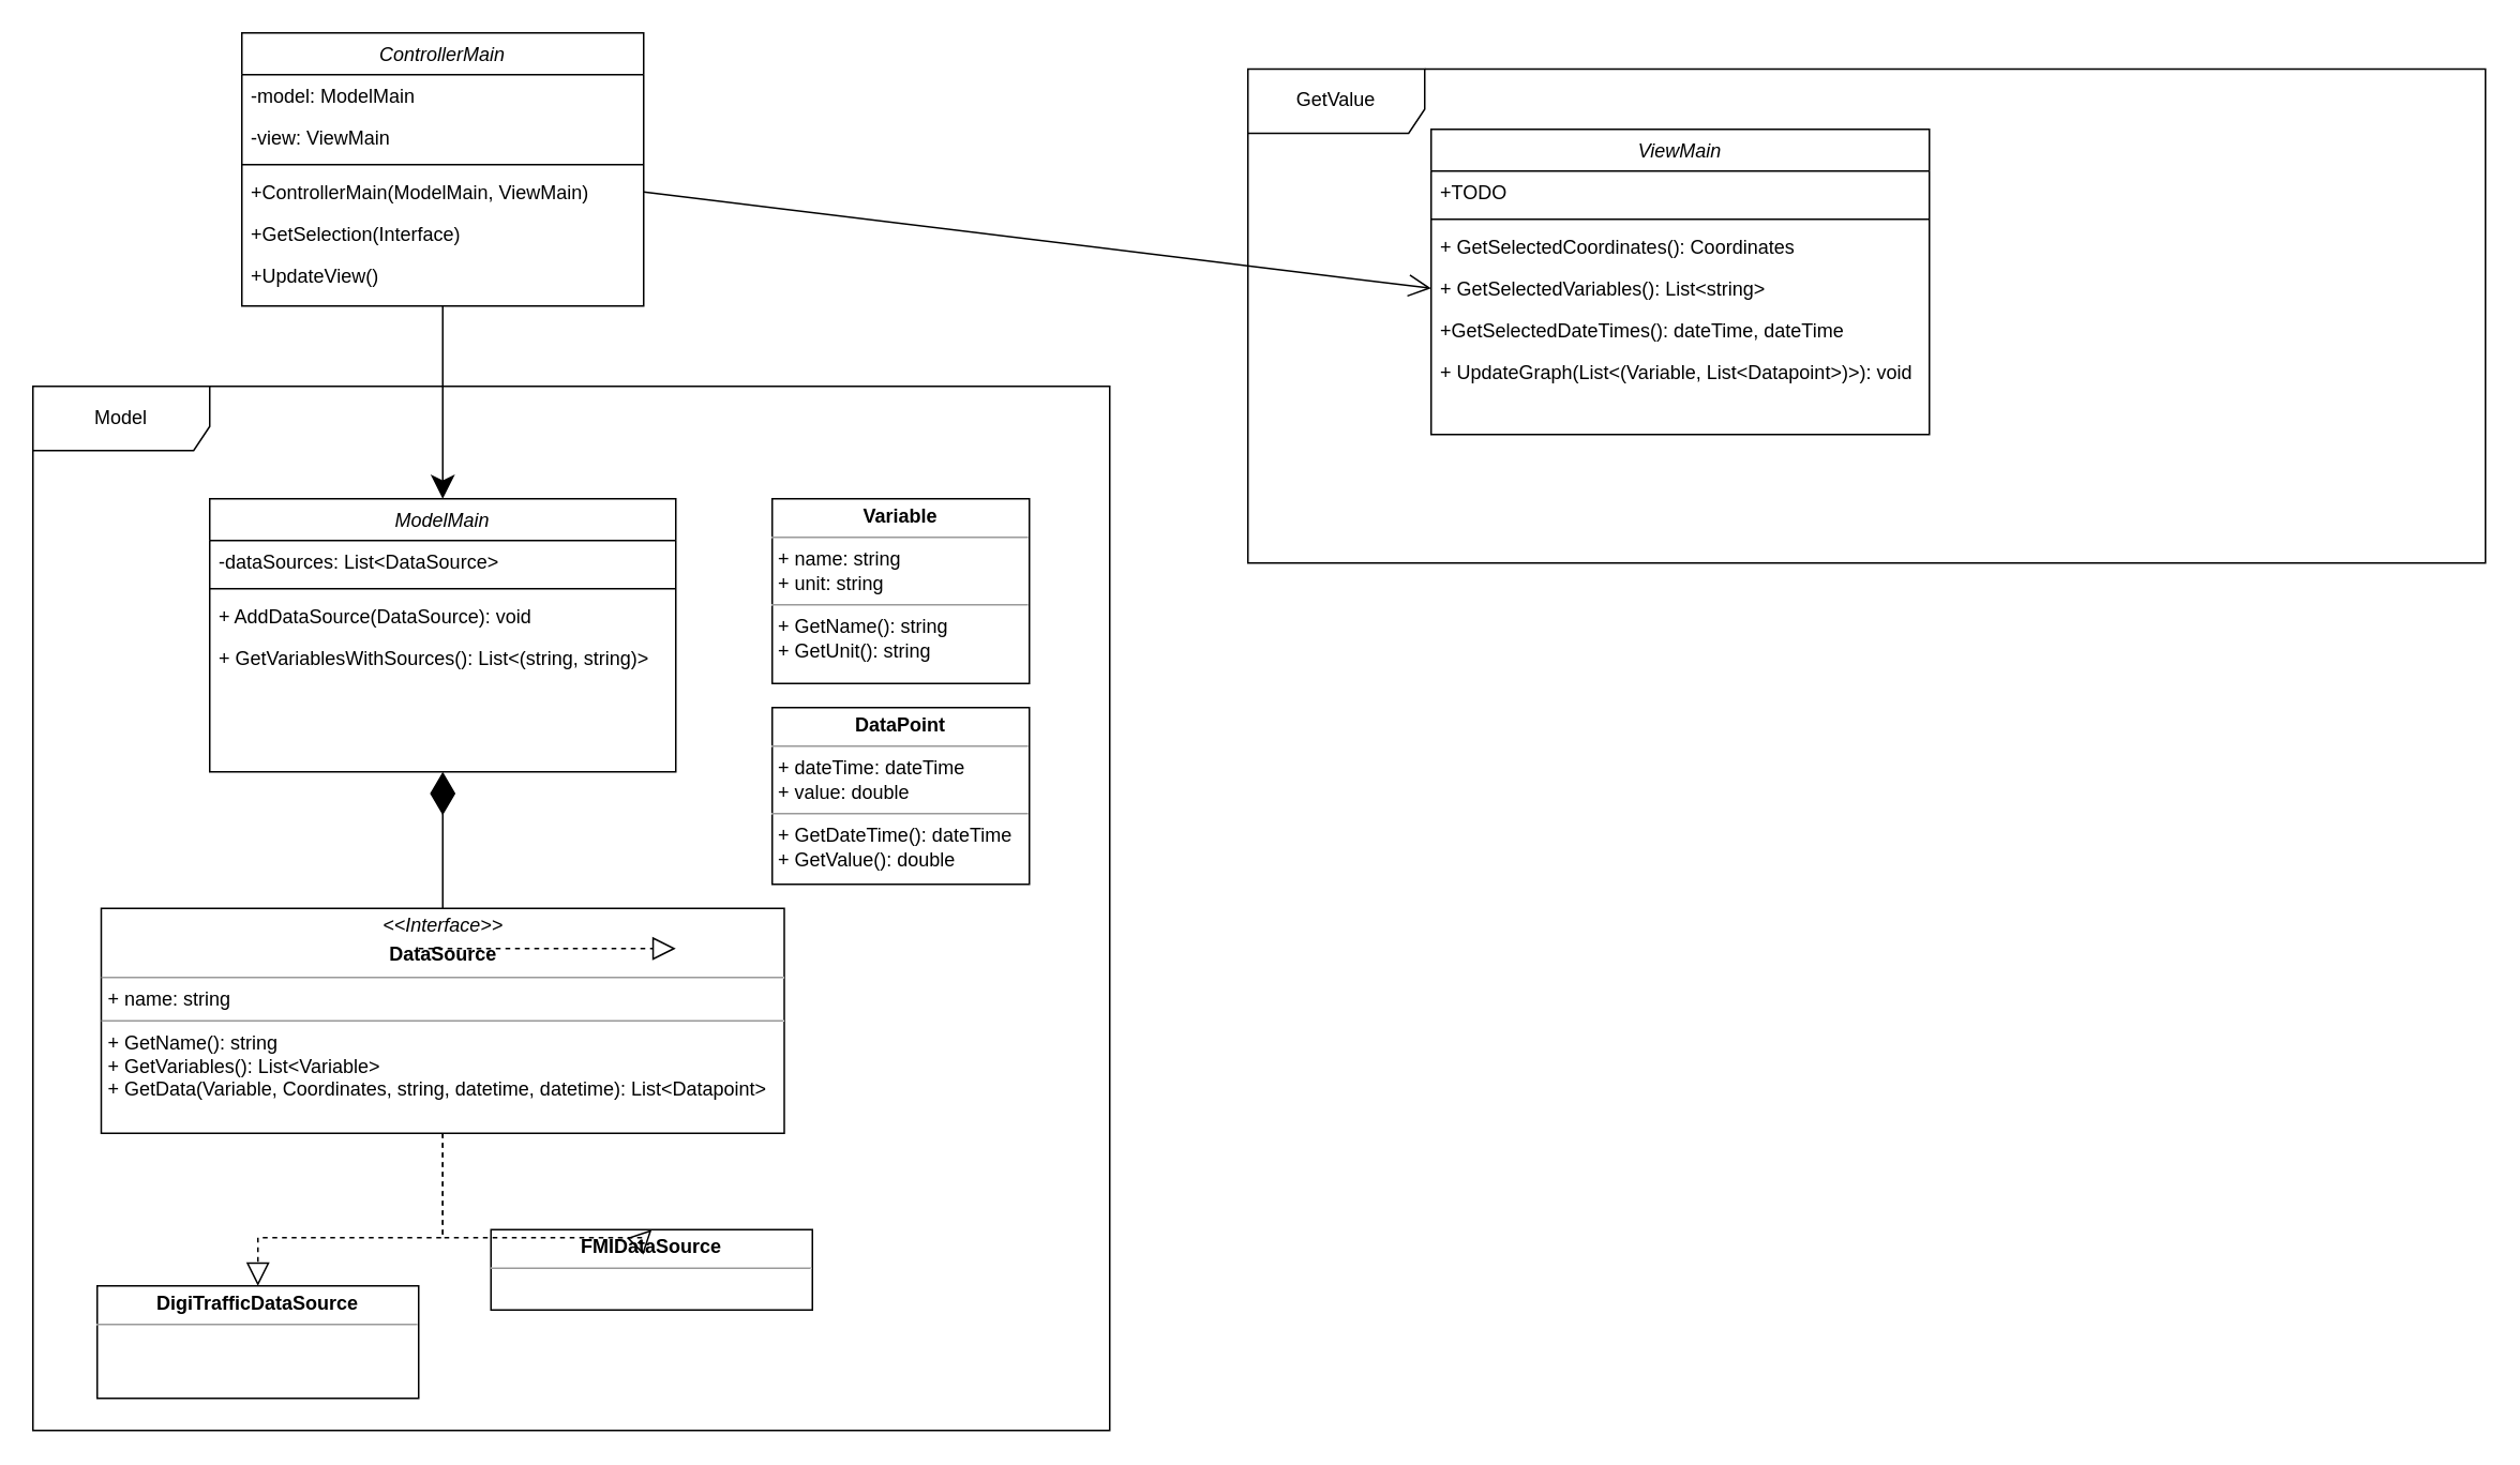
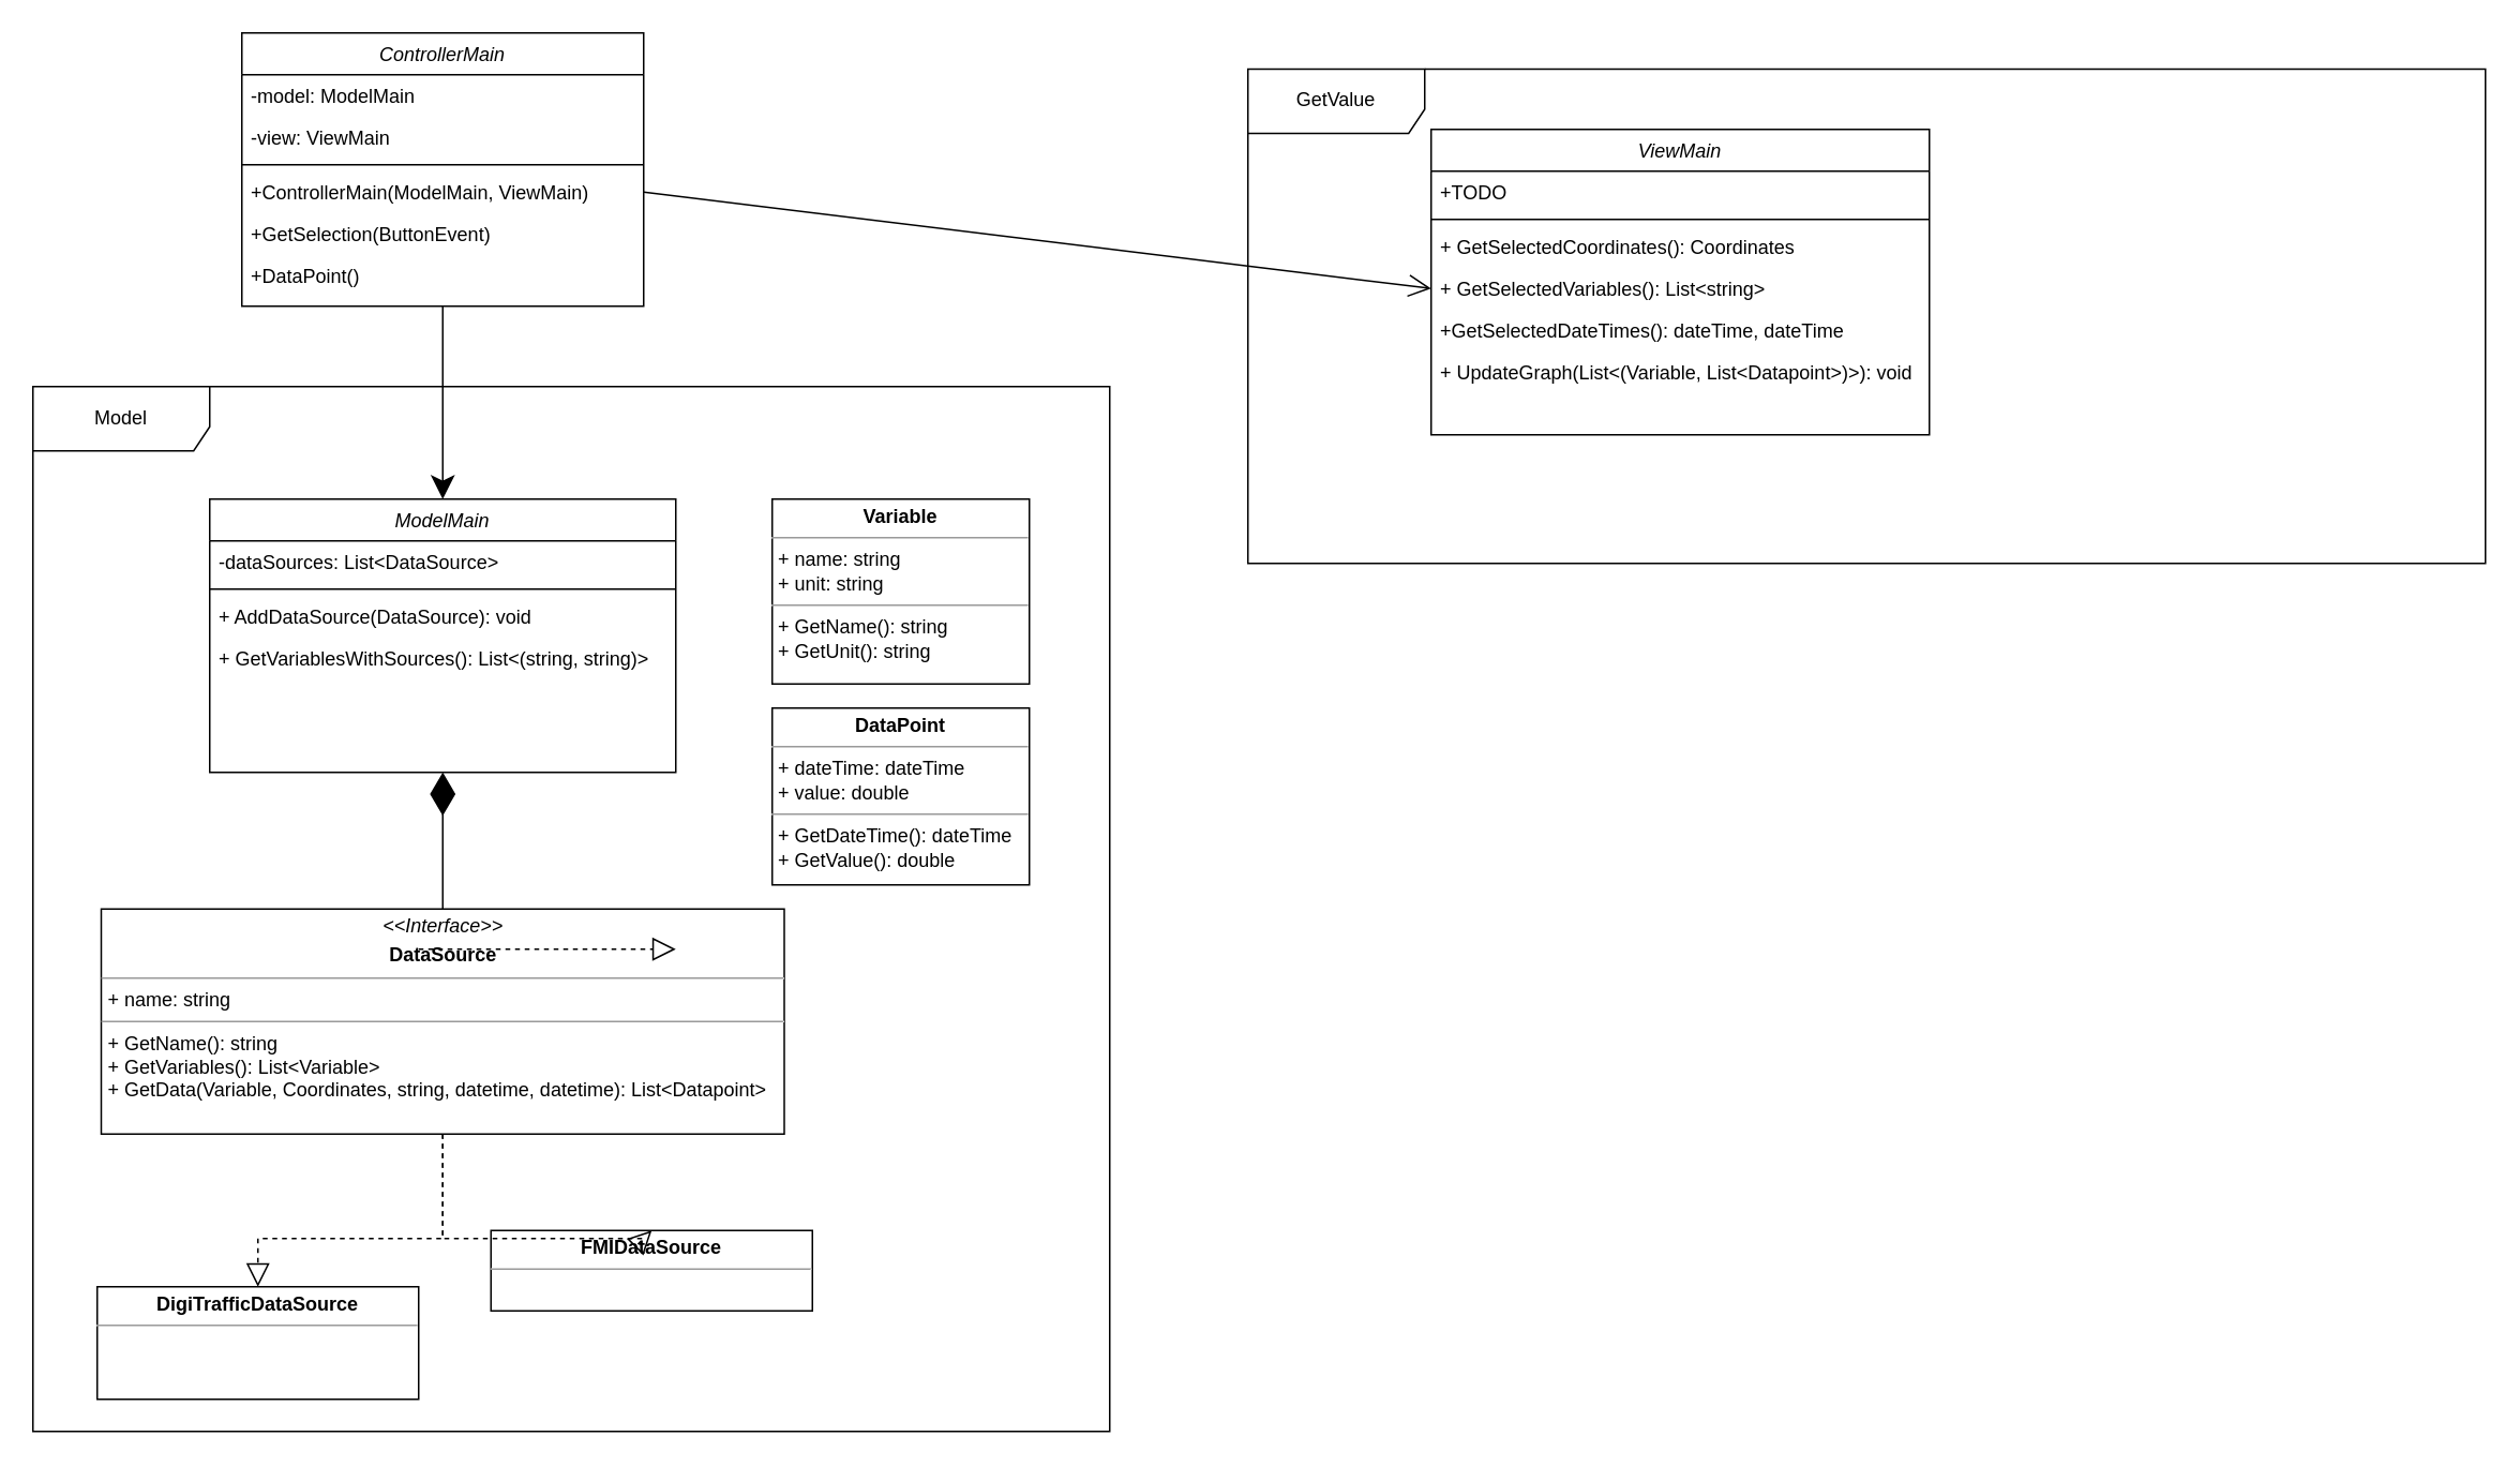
- <mxCell id="8" value="+GetSelection(Interface)" style="text;align=left;verticalAlign=top;spacingLeft=4;spacingRight=4;overflow=hidden;rotatable=0;points=[[0,0.5],[1,0.5]];portConstraint=eastwest;" parent="3" vertex="1"><mxGeometry y="112" width="250" height="26" as="geometry" /></mxCell>
+ <mxCell id="8" value="+GetSelection(ButtonEvent)" style="text;align=left;verticalAlign=top;spacingLeft=4;spacingRight=4;overflow=hidden;rotatable=0;points=[[0,0.5],[1,0.5]];portConstraint=eastwest;" parent="3" vertex="1"><mxGeometry y="112" width="250" height="26" as="geometry" /></mxCell>
- <mxCell id="9" value="+UpdateView()" style="text;align=left;verticalAlign=top;spacingLeft=4;spacingRight=4;overflow=hidden;rotatable=0;points=[[0,0.5],[1,0.5]];portConstraint=eastwest;" parent="3" vertex="1"><mxGeometry y="138" width="250" height="26" as="geometry" /></mxCell>
+ <mxCell id="9" value="+DataPoint()" style="text;align=left;verticalAlign=top;spacingLeft=4;spacingRight=4;overflow=hidden;rotatable=0;points=[[0,0.5],[1,0.5]];portConstraint=eastwest;" parent="3" vertex="1"><mxGeometry y="138" width="250" height="26" as="geometry" /></mxCell>
